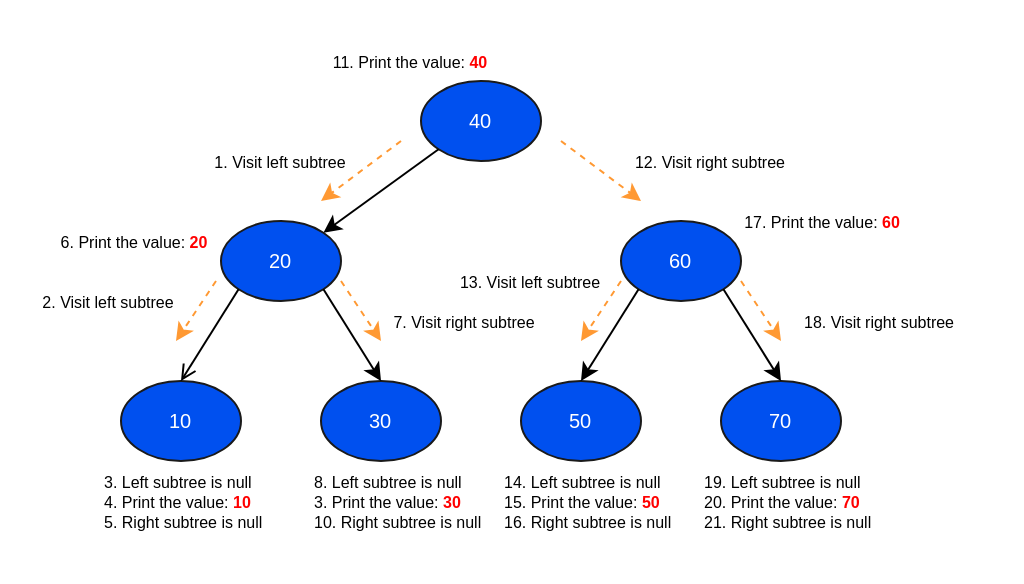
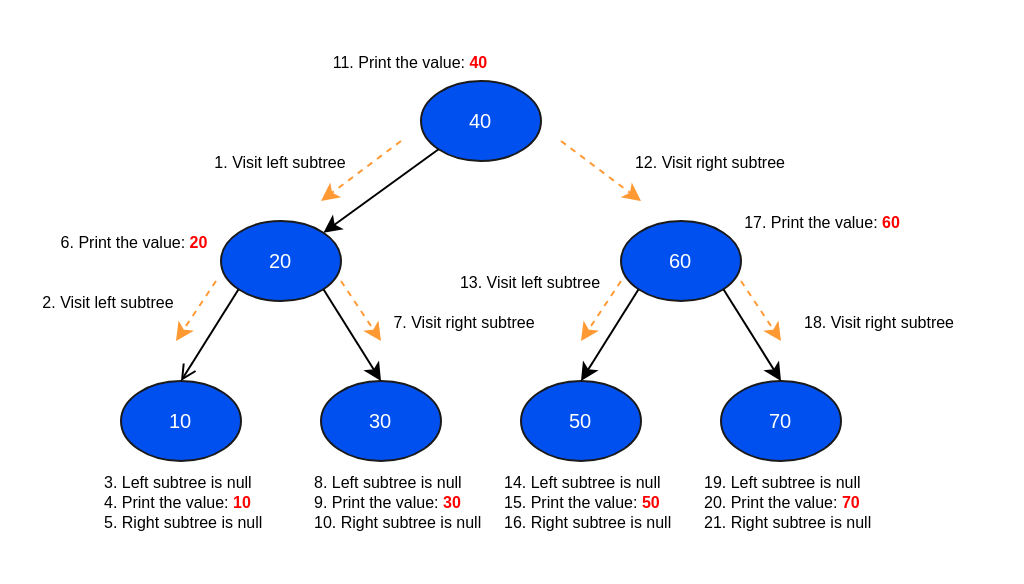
- <mxCell id="40" value="&lt;font style=&quot;font-size: 8px&quot;&gt;3.&amp;nbsp;&lt;/font&gt;&lt;font style=&quot;font-size: 8px&quot;&gt;Print the value: &lt;b&gt;&lt;font color=&quot;#ff0000&quot;&gt;30&lt;/font&gt;&lt;/b&gt;&lt;/font&gt;" style="text;html=1;strokeColor=none;fillColor=none;align=left;verticalAlign=middle;whiteSpace=wrap;rounded=0;shadow=0;fontColor=#000000;" vertex="1" parent="1"><mxGeometry x="155" y="240" width="90" height="20" as="geometry" /></mxCell>
+ <mxCell id="40" value="&lt;font style=&quot;font-size: 8px&quot;&gt;9.&amp;nbsp;&lt;/font&gt;&lt;font style=&quot;font-size: 8px&quot;&gt;Print the value: &lt;b&gt;&lt;font color=&quot;#ff0000&quot;&gt;30&lt;/font&gt;&lt;/b&gt;&lt;/font&gt;" style="text;html=1;strokeColor=none;fillColor=none;align=left;verticalAlign=middle;whiteSpace=wrap;rounded=0;shadow=0;fontColor=#000000;" vertex="1" parent="1"><mxGeometry x="155" y="240" width="90" height="20" as="geometry" /></mxCell>
